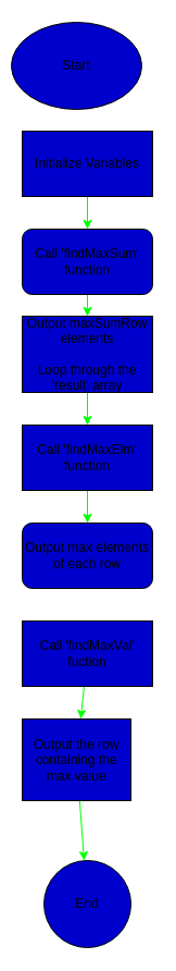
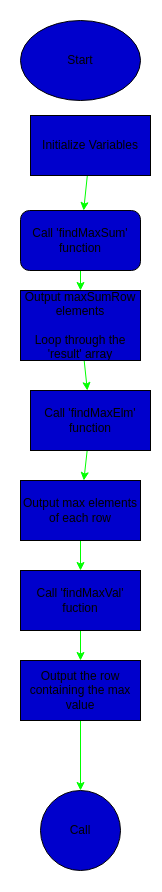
- <mxCell id="2" value="Start" style="ellipse;whiteSpace=wrap;html=1;fillColor=#0000CC;" vertex="1" parent="1"><mxGeometry x="10" y="20" width="120" height="80" as="geometry" /></mxCell>
+ <mxCell id="2" value="Start" style="ellipse;whiteSpace=wrap;html=1;fillColor=#0000CC;" vertex="1" parent="1"><mxGeometry x="20" y="20" width="120" height="80" as="geometry" /></mxCell>
- <mxCell id="4" value="Initialize Variables" style="whiteSpace=wrap;html=1;fillColor=#0000CC;" vertex="1" parent="1"><mxGeometry x="20" y="120" width="120" height="60" as="geometry" /></mxCell>
+ <mxCell id="4" value="Initialize Variables" style="whiteSpace=wrap;html=1;fillColor=#0000CC;" vertex="1" parent="1"><mxGeometry x="30" y="115" width="120" height="60" as="geometry" /></mxCell>
- <mxCell id="10" value="Call 'findMaxElm' function" style="whiteSpace=wrap;html=1;fillColor=#0000CC;" vertex="1" parent="1"><mxGeometry x="20" y="390" width="120" height="60" as="geometry" /></mxCell>
+ <mxCell id="10" value="Call 'findMaxElm' function" style="whiteSpace=wrap;html=1;fillColor=#0000CC;" vertex="1" parent="1"><mxGeometry x="30" y="390" width="120" height="60" as="geometry" /></mxCell>
- <mxCell id="12" value="Output max elements of each row" style="whiteSpace=wrap;html=1;fillColor=#0000CC;rounded=1;" vertex="1" parent="1"><mxGeometry x="20" y="480" width="120" height="60" as="geometry" /></mxCell>
+ <mxCell id="12" value="Output max elements of each row" style="whiteSpace=wrap;html=1;fillColor=#0000CC;" vertex="1" parent="1"><mxGeometry x="20" y="480" width="120" height="60" as="geometry" /></mxCell>
+ <mxCell id="11" value="" style="edgeStyle=none;html=1;fillColor=#0000CC;strokeColor=#00FF00;" edge="1" parent="1" source="12" target="14"><mxGeometry relative="1" as="geometry" /></mxCell>
- <mxCell id="16" value="Output the row containing the max value" style="whiteSpace=wrap;html=1;fillColor=#0000CC;" vertex="1" parent="1"><mxGeometry x="20" y="660" width="100" height="75" as="geometry" /></mxCell>
+ <mxCell id="16" value="Output the row containing the max value" style="whiteSpace=wrap;html=1;fillColor=#0000CC;" vertex="1" parent="1"><mxGeometry x="20" y="660" width="120" height="60" as="geometry" /></mxCell>
- <mxCell id="17" value="End" style="ellipse;whiteSpace=wrap;html=1;fillColor=#0000CC;" vertex="1" parent="1"><mxGeometry x="40" y="790" width="80" height="80" as="geometry" /></mxCell>
+ <mxCell id="17" value="Call" style="ellipse;whiteSpace=wrap;html=1;fillColor=#0000CC;" vertex="1" parent="1"><mxGeometry x="40" y="790" width="80" height="80" as="geometry" /></mxCell>
